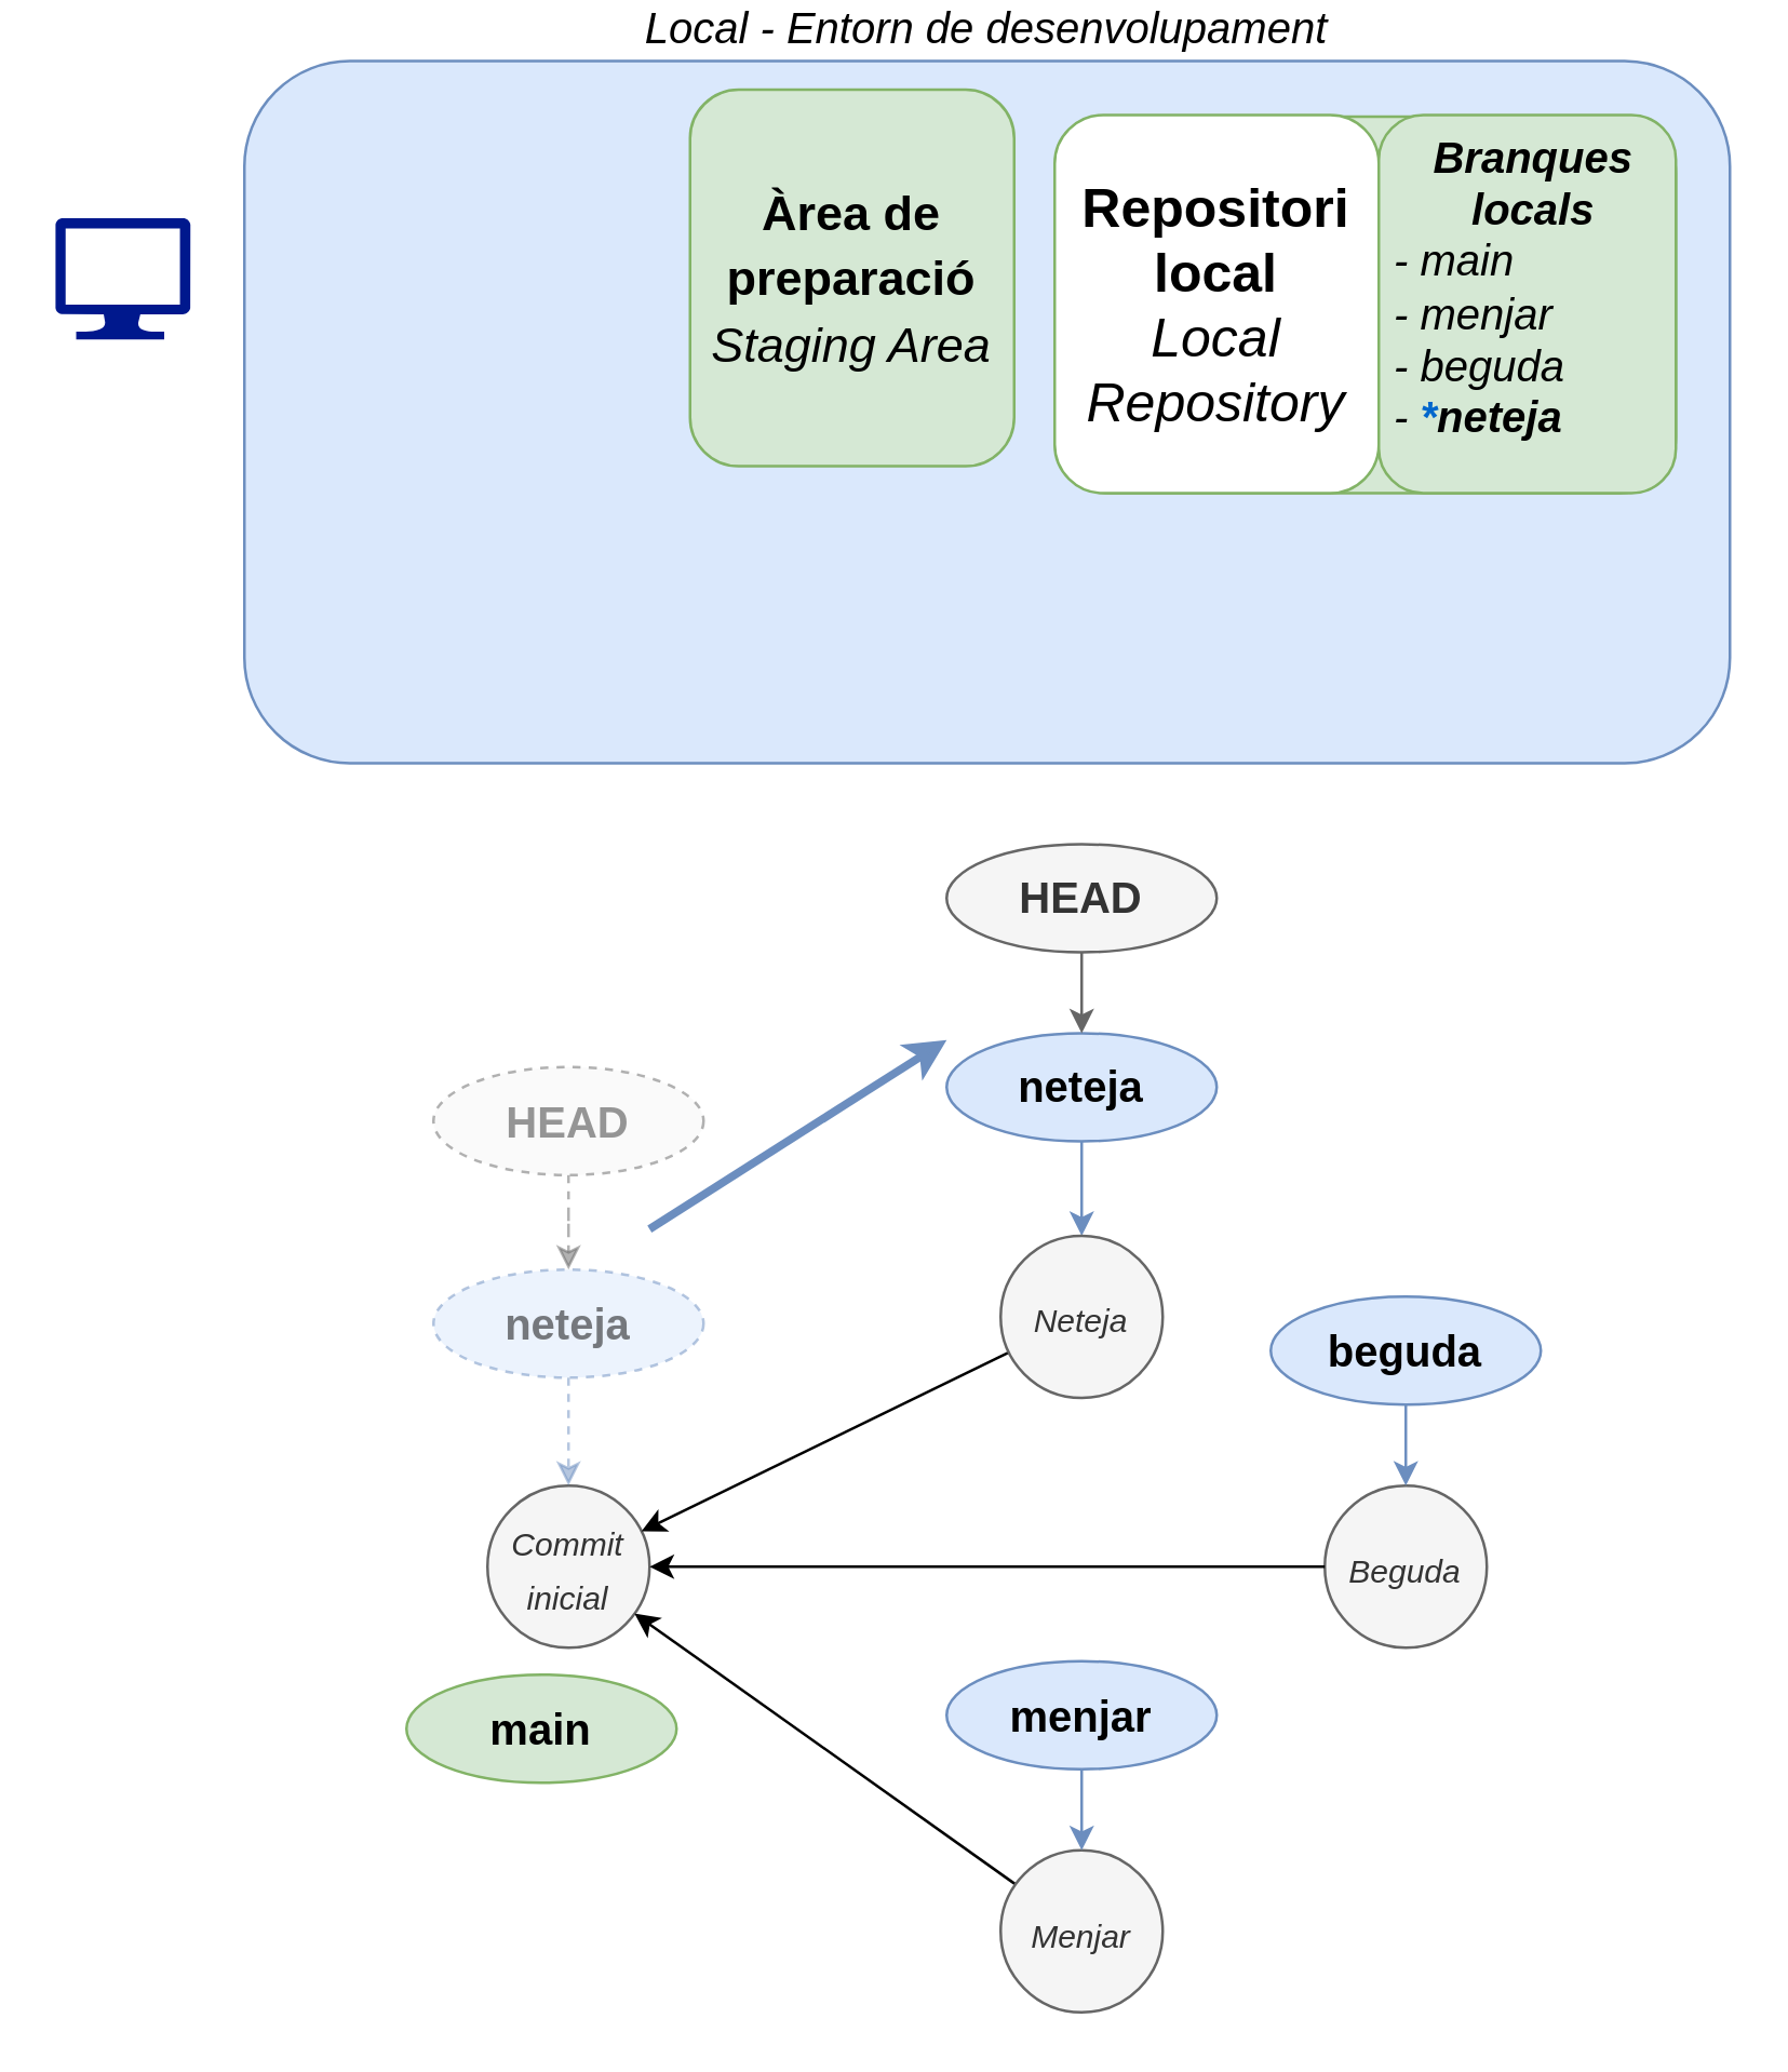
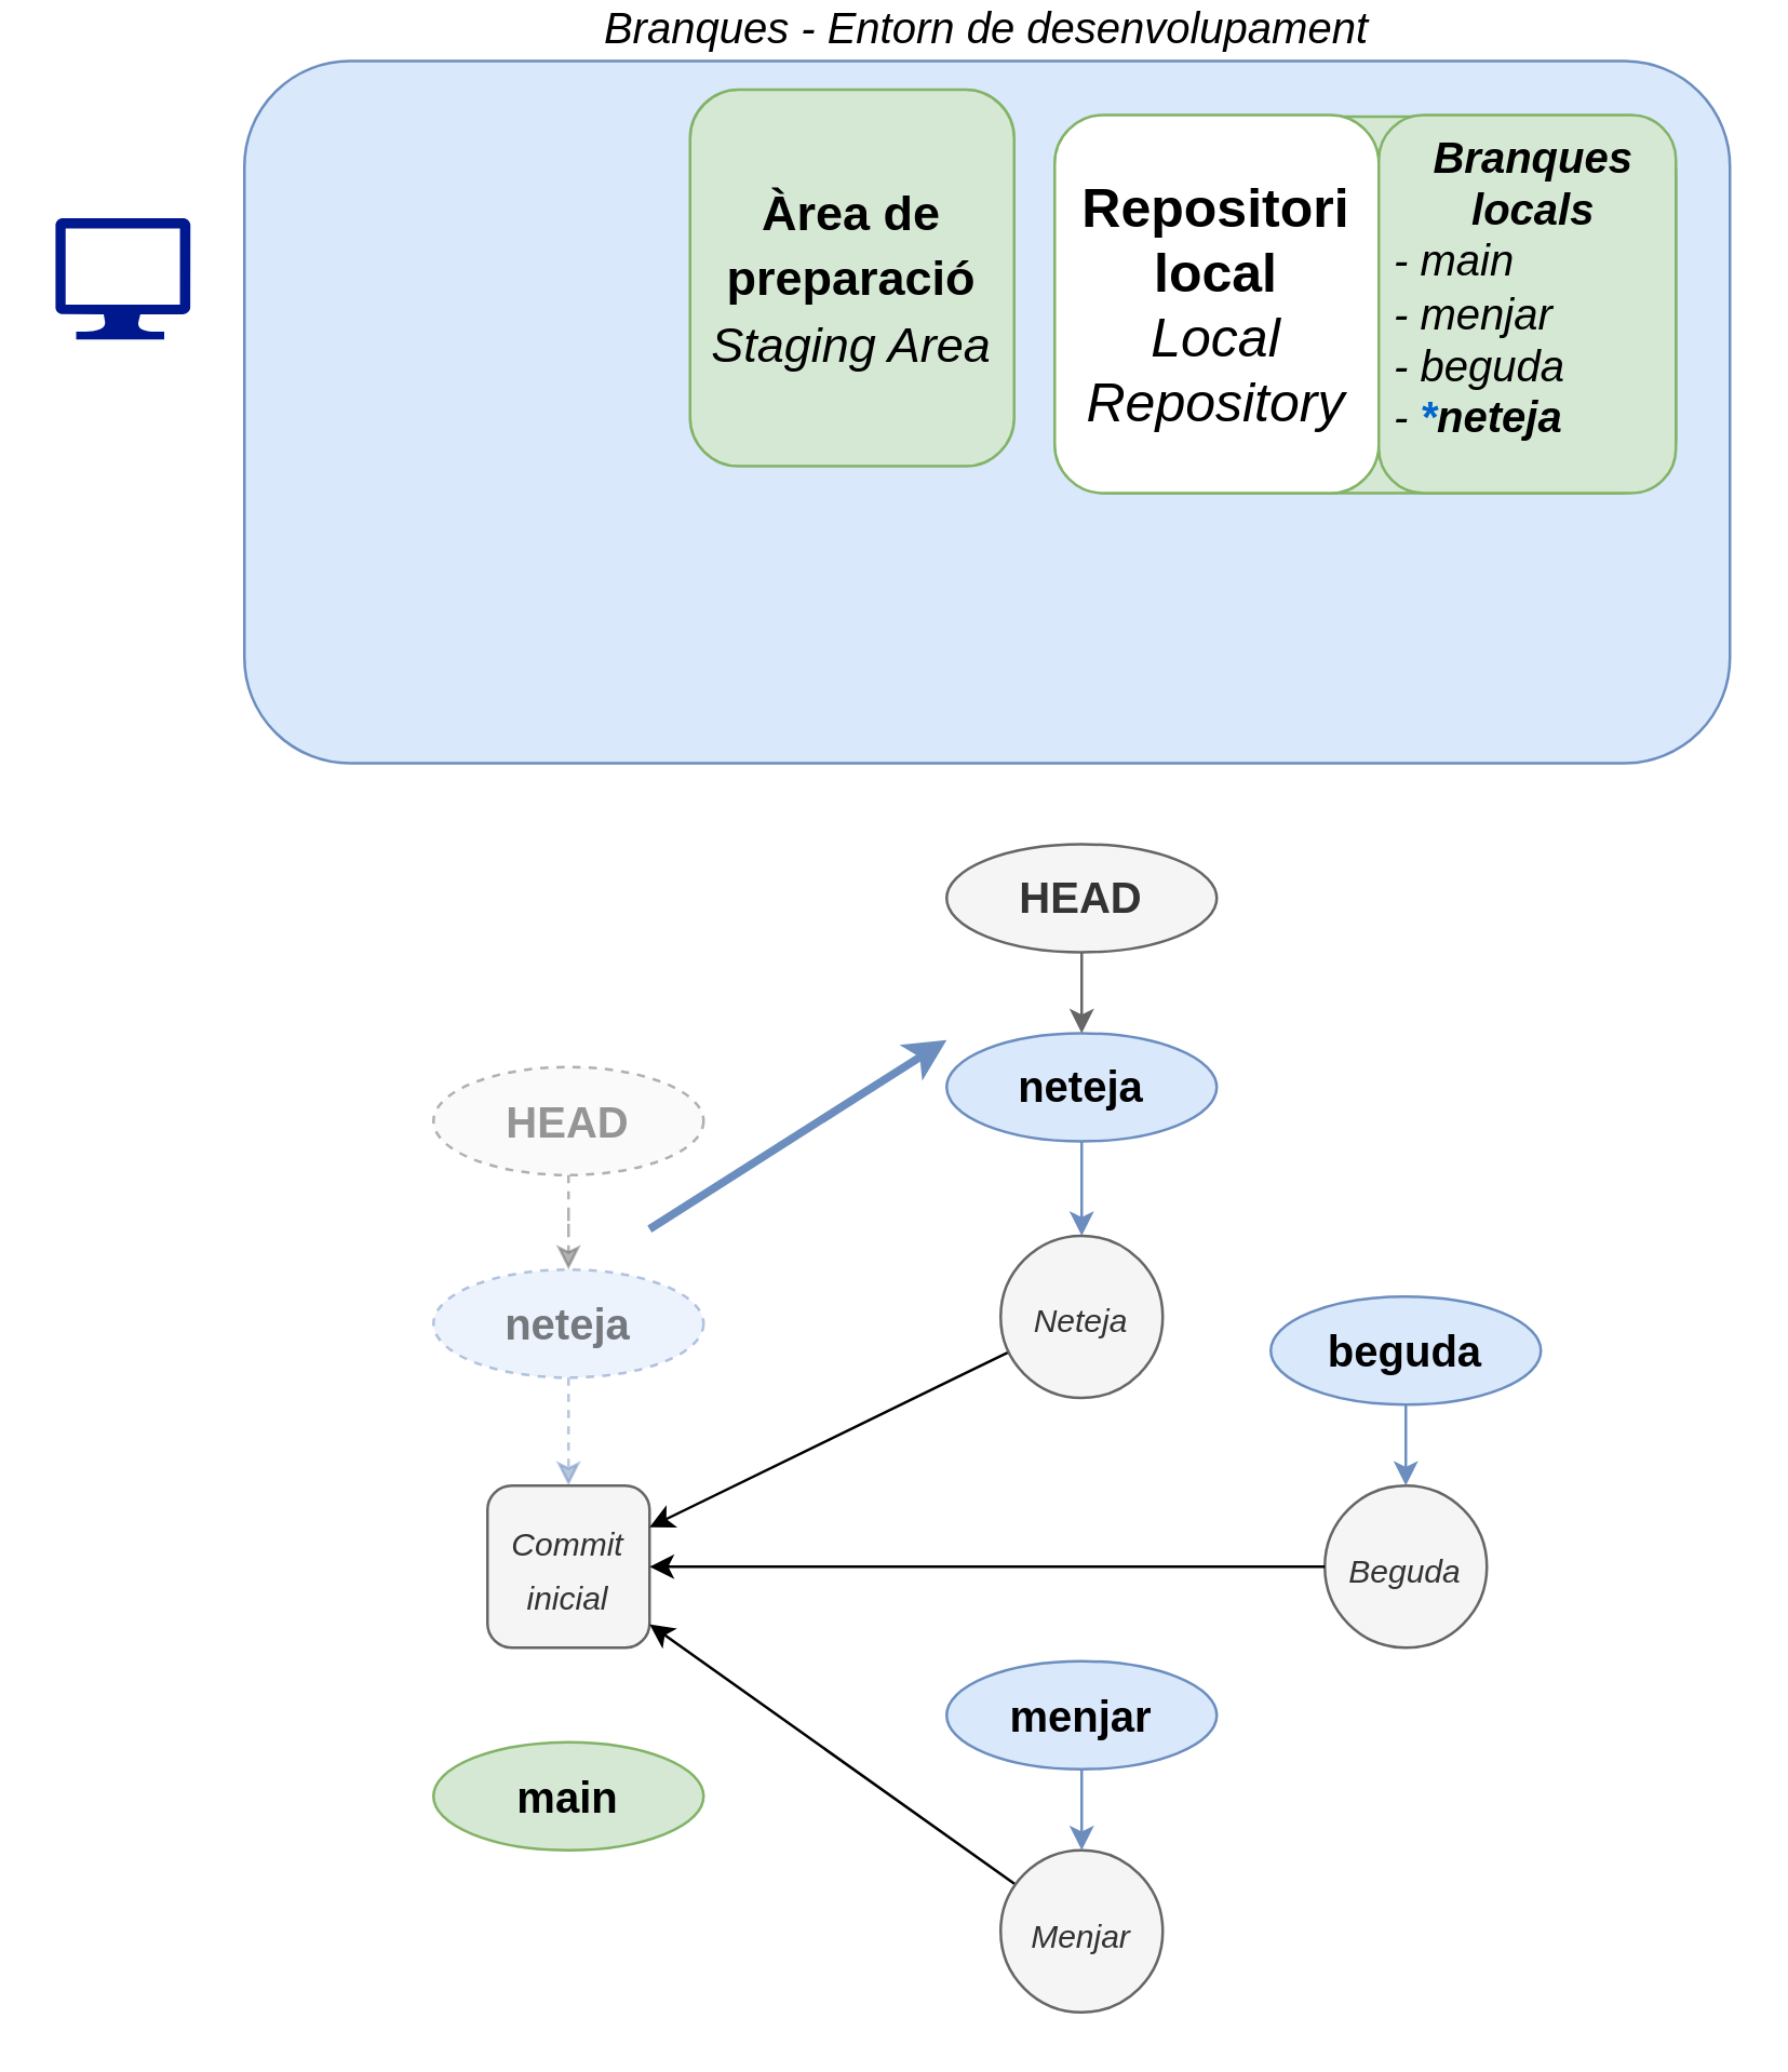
- <mxCell id="6" value="&lt;i&gt;Local - Entorn de desenvolupament&lt;/i&gt;" style="rounded=1;whiteSpace=wrap;html=1;verticalAlign=bottom;labelPosition=center;verticalLabelPosition=top;align=center;textDirection=ltr;labelBackgroundColor=none;spacingTop=0;spacing=2;fontSize=16;fillColor=#dae8fc;strokeColor=#6c8ebf;" vertex="1" parent="1"><mxGeometry x="90" y="20" width="550" height="260" as="geometry" /></mxCell>
+ <mxCell id="6" value="&lt;i&gt;Branques - Entorn de desenvolupament&lt;/i&gt;" style="rounded=1;whiteSpace=wrap;html=1;verticalAlign=bottom;labelPosition=center;verticalLabelPosition=top;align=center;textDirection=ltr;labelBackgroundColor=none;spacingTop=0;spacing=2;fontSize=16;fillColor=#dae8fc;strokeColor=#6c8ebf;" vertex="1" parent="1"><mxGeometry x="90" y="20" width="550" height="260" as="geometry" /></mxCell>
- <mxCell id="5" value="&lt;i style=&quot;font-size: 16px;&quot;&gt;&lt;font style=&quot;font-size: 12px;&quot;&gt;Commit inicial&lt;/font&gt;&lt;/i&gt;" style="ellipse;whiteSpace=wrap;html=1;fillColor=#f5f5f5;fontColor=#333333;strokeColor=#666666;" vertex="1" parent="1"><mxGeometry x="180" y="547.5" width="60" height="60" as="geometry" /></mxCell>
+ <mxCell id="5" value="&lt;i style=&quot;font-size: 16px;&quot;&gt;&lt;font style=&quot;font-size: 12px;&quot;&gt;Commit inicial&lt;/font&gt;&lt;/i&gt;" style="whiteSpace=wrap;html=1;fillColor=#f5f5f5;fontColor=#333333;strokeColor=#666666;rounded=1;" vertex="1" parent="1"><mxGeometry x="180" y="547.5" width="60" height="60" as="geometry" /></mxCell>
- <mxCell id="2" value="main" style="ellipse;whiteSpace=wrap;html=1;fillColor=#d5e8d4;strokeColor=#82b366;fontSize=16;fontStyle=1" vertex="1" parent="1"><mxGeometry x="150" y="617.5" width="100" height="40" as="geometry" /></mxCell>
+ <mxCell id="2" value="main" style="ellipse;whiteSpace=wrap;html=1;fillColor=#d5e8d4;strokeColor=#82b366;fontSize=16;fontStyle=1" vertex="1" parent="1"><mxGeometry x="160" y="642.5" width="100" height="40" as="geometry" /></mxCell>
